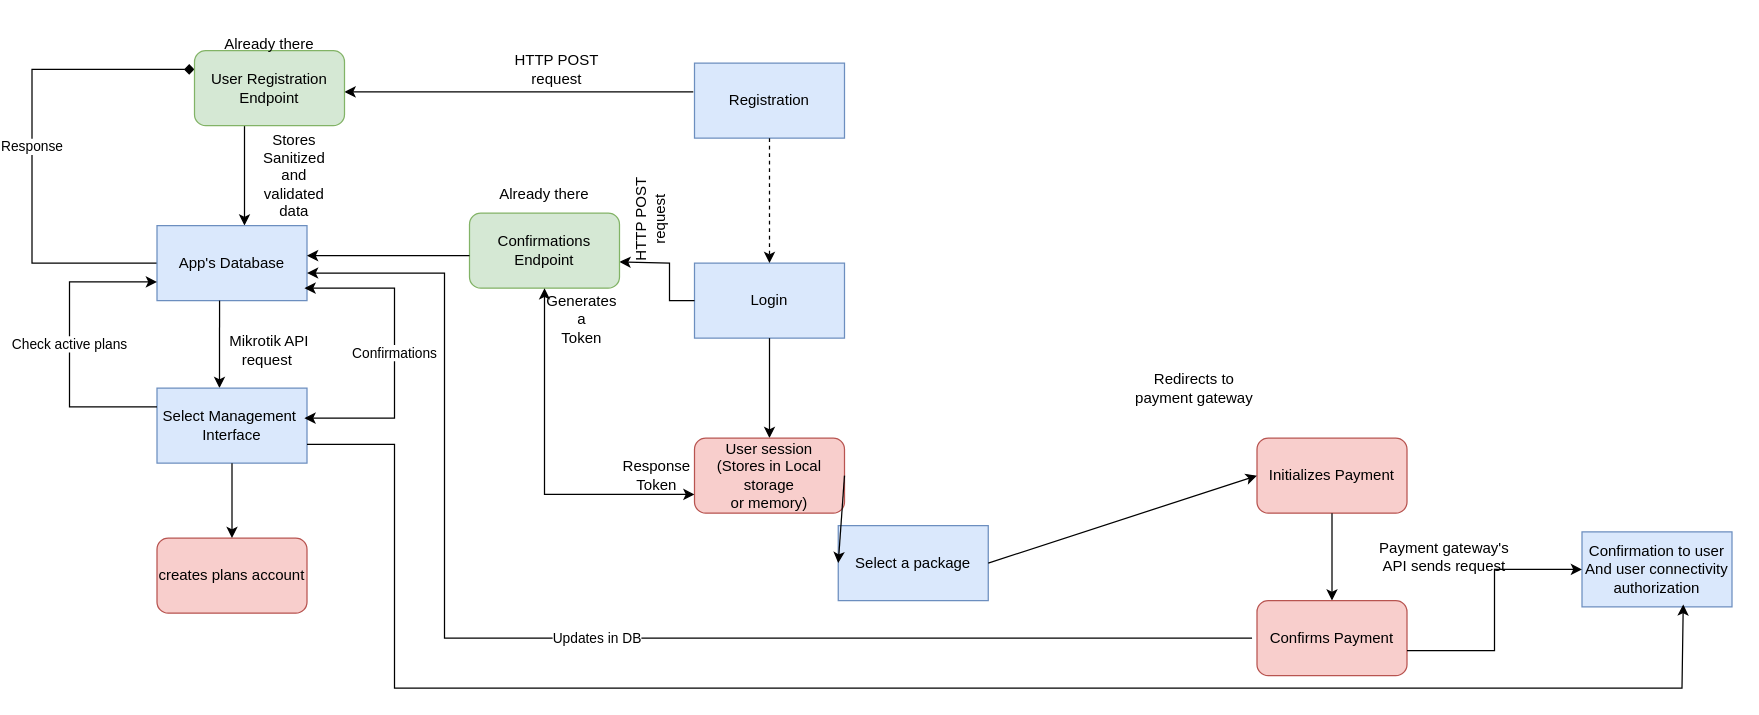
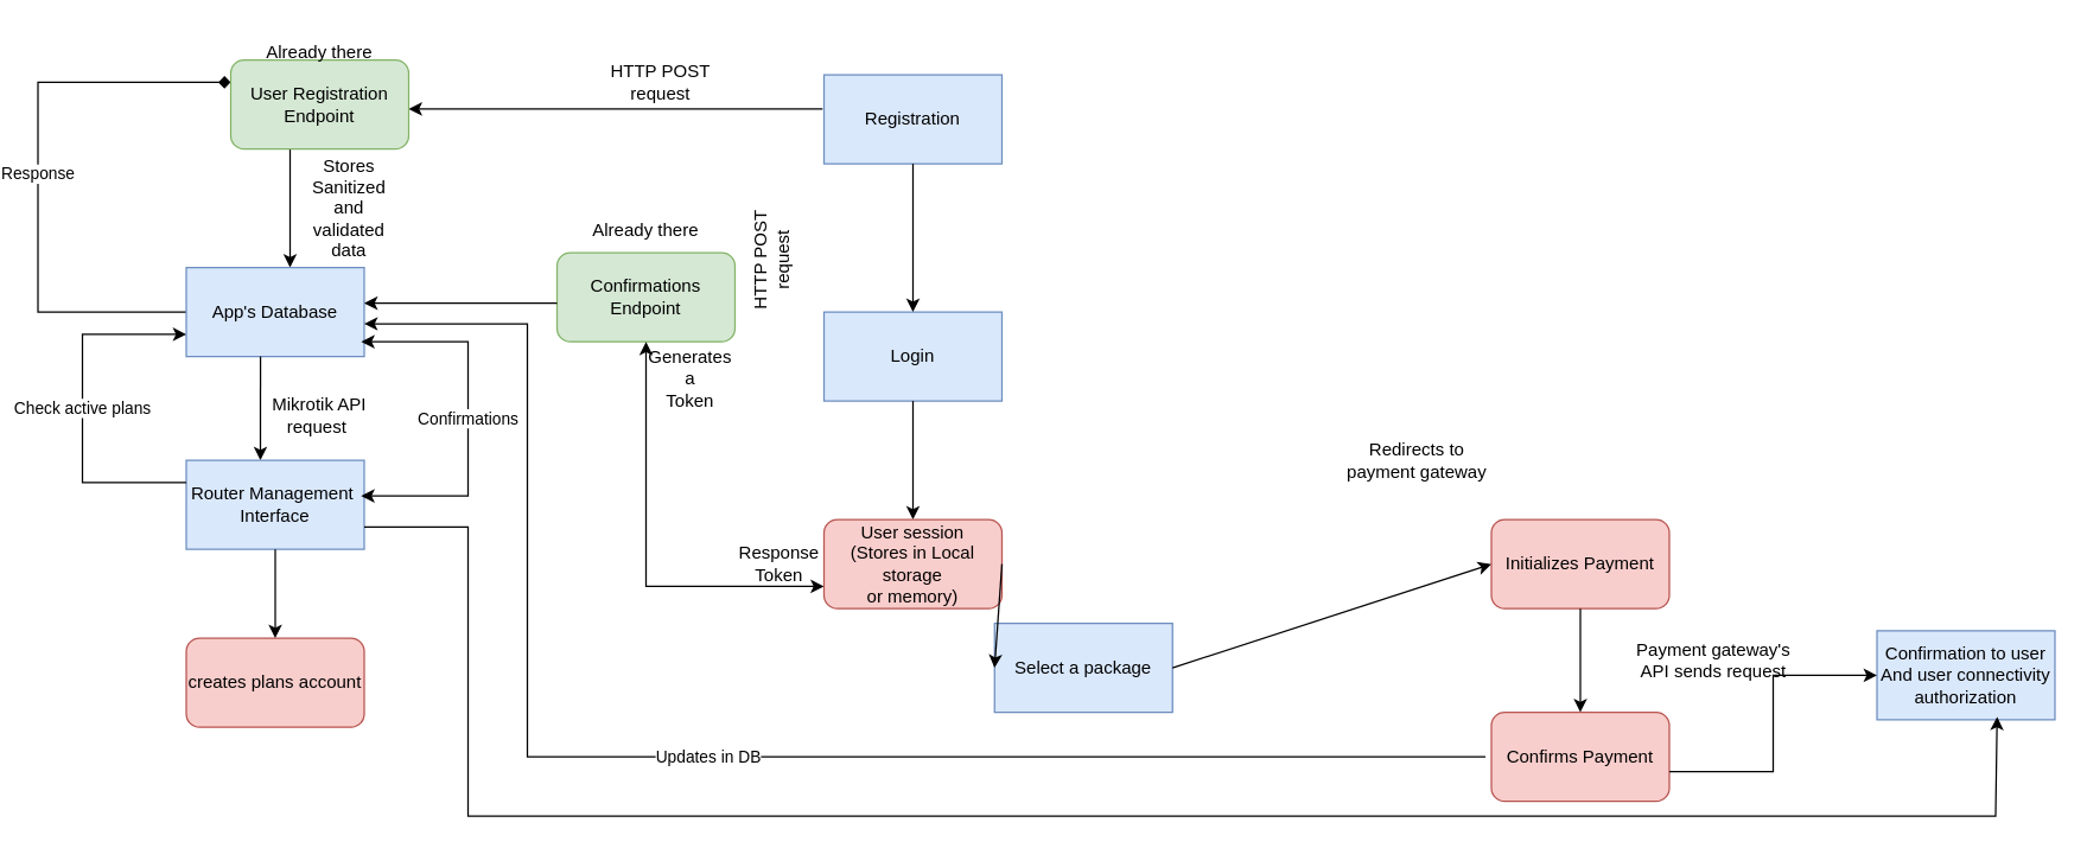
- <mxCell id="16" value="" style="endArrow=classic;html=1;rounded=0;entryX=0.5;entryY=0;entryDx=0;entryDy=0;exitX=0.5;exitY=1;exitDx=0;exitDy=0;dashed=1;" parent="1" source="2" target="3" edge="1"><mxGeometry width="50" height="50" relative="1" as="geometry"><mxPoint x="585" y="190" as="sourcePoint" /><mxPoint x="635" y="140" as="targetPoint" /></mxGeometry></mxCell>
+ <mxCell id="16" value="" style="endArrow=classic;html=1;rounded=0;entryX=0.5;entryY=0;entryDx=0;entryDy=0;exitX=0.5;exitY=1;exitDx=0;exitDy=0;" parent="1" source="2" target="3" edge="1"><mxGeometry width="50" height="50" relative="1" as="geometry"><mxPoint x="585" y="190" as="sourcePoint" /><mxPoint x="635" y="140" as="targetPoint" /></mxGeometry></mxCell>
- <mxCell id="17" value="" style="endArrow=classic;html=1;rounded=0;exitX=0;exitY=0.5;exitDx=0;exitDy=0;entryX=1;entryY=0.65;entryDx=0;entryDy=0;entryPerimeter=0;" parent="1" source="3" target="18" edge="1"><mxGeometry width="50" height="50" relative="1" as="geometry"><mxPoint x="430" y="270" as="sourcePoint" /><mxPoint x="500" y="209" as="targetPoint" /><Array as="points"><mxPoint x="530" y="240" /><mxPoint x="530" y="210" /></Array></mxGeometry></mxCell>
- <mxCell id="12" value="Select Management&amp;nbsp;&lt;br&gt;Interface" style="whiteSpace=wrap;html=1;fillColor=#dae8fc;strokeColor=#6c8ebf;" parent="1" vertex="1"><mxGeometry x="120" y="310" width="120" height="60" as="geometry" /></mxCell>
+ <mxCell id="12" value="Router Management&amp;nbsp;&lt;br&gt;Interface" style="whiteSpace=wrap;html=1;fillColor=#dae8fc;strokeColor=#6c8ebf;" parent="1" vertex="1"><mxGeometry x="120" y="310" width="120" height="60" as="geometry" /></mxCell>
